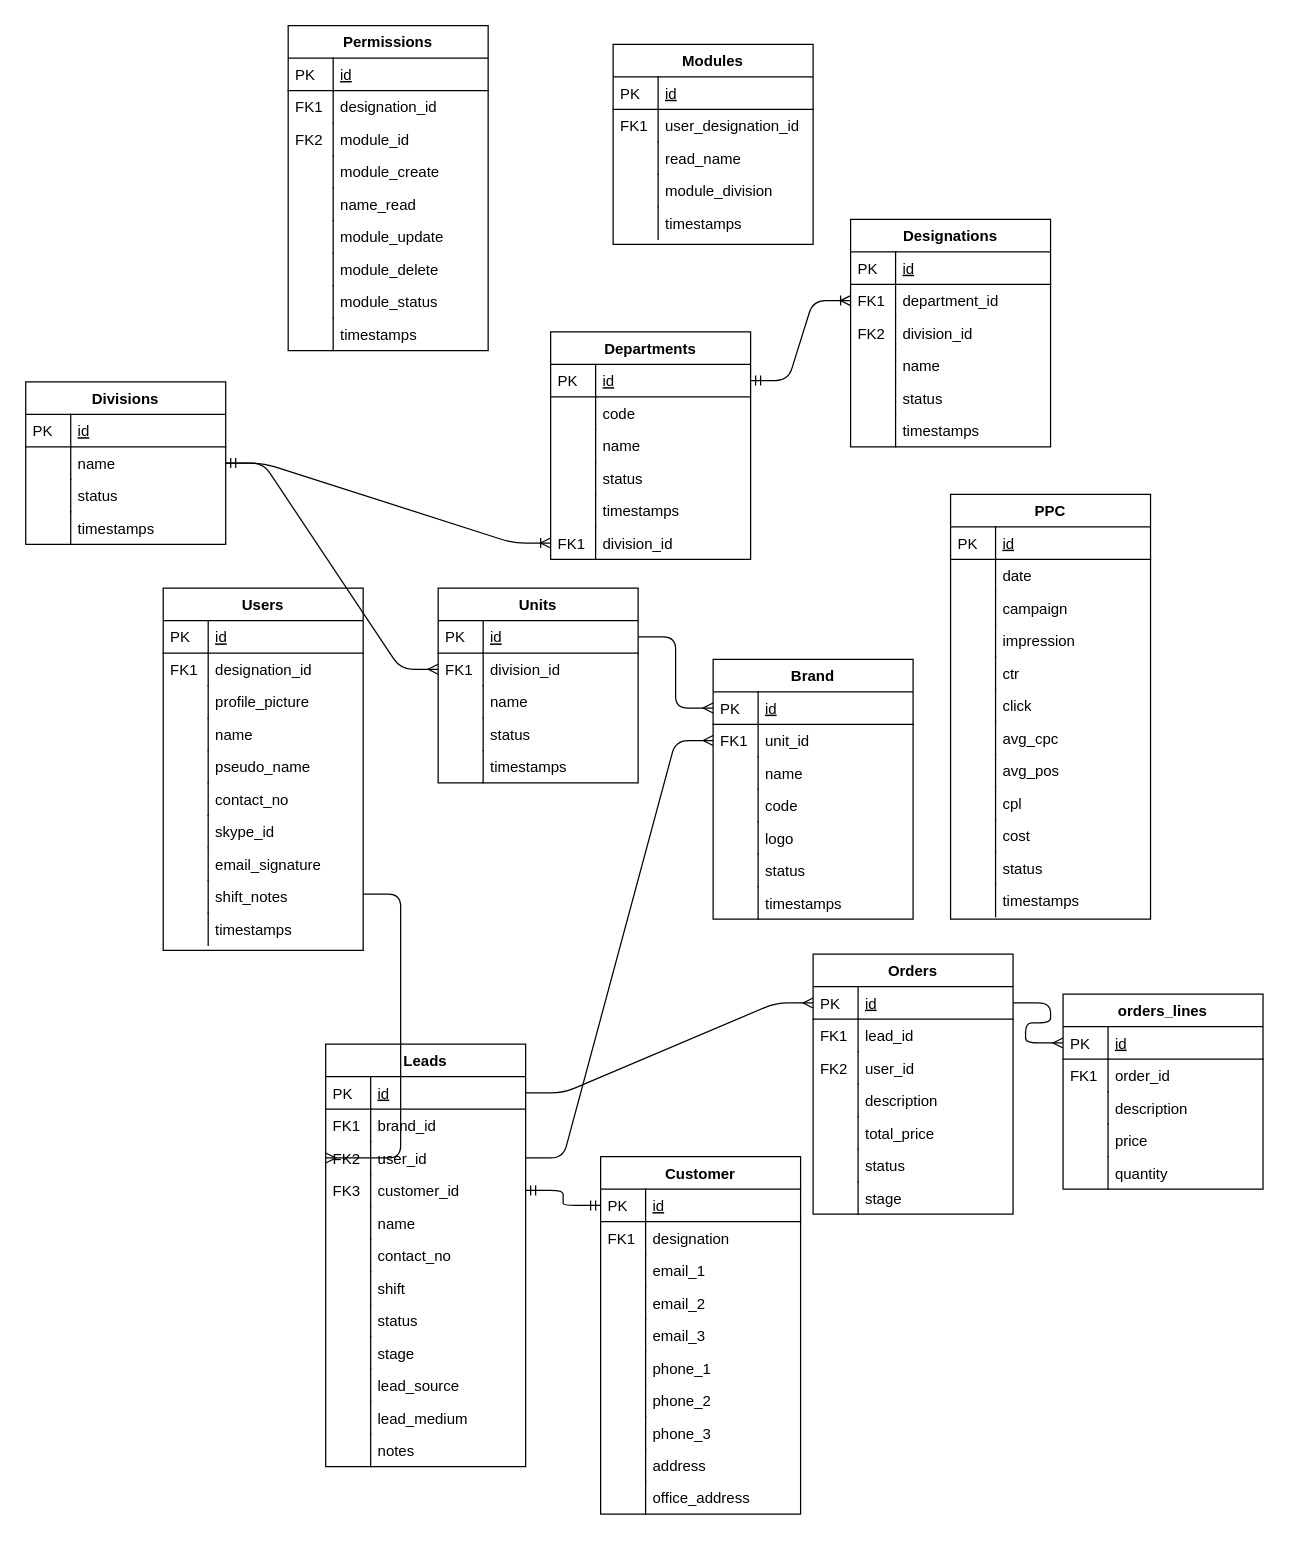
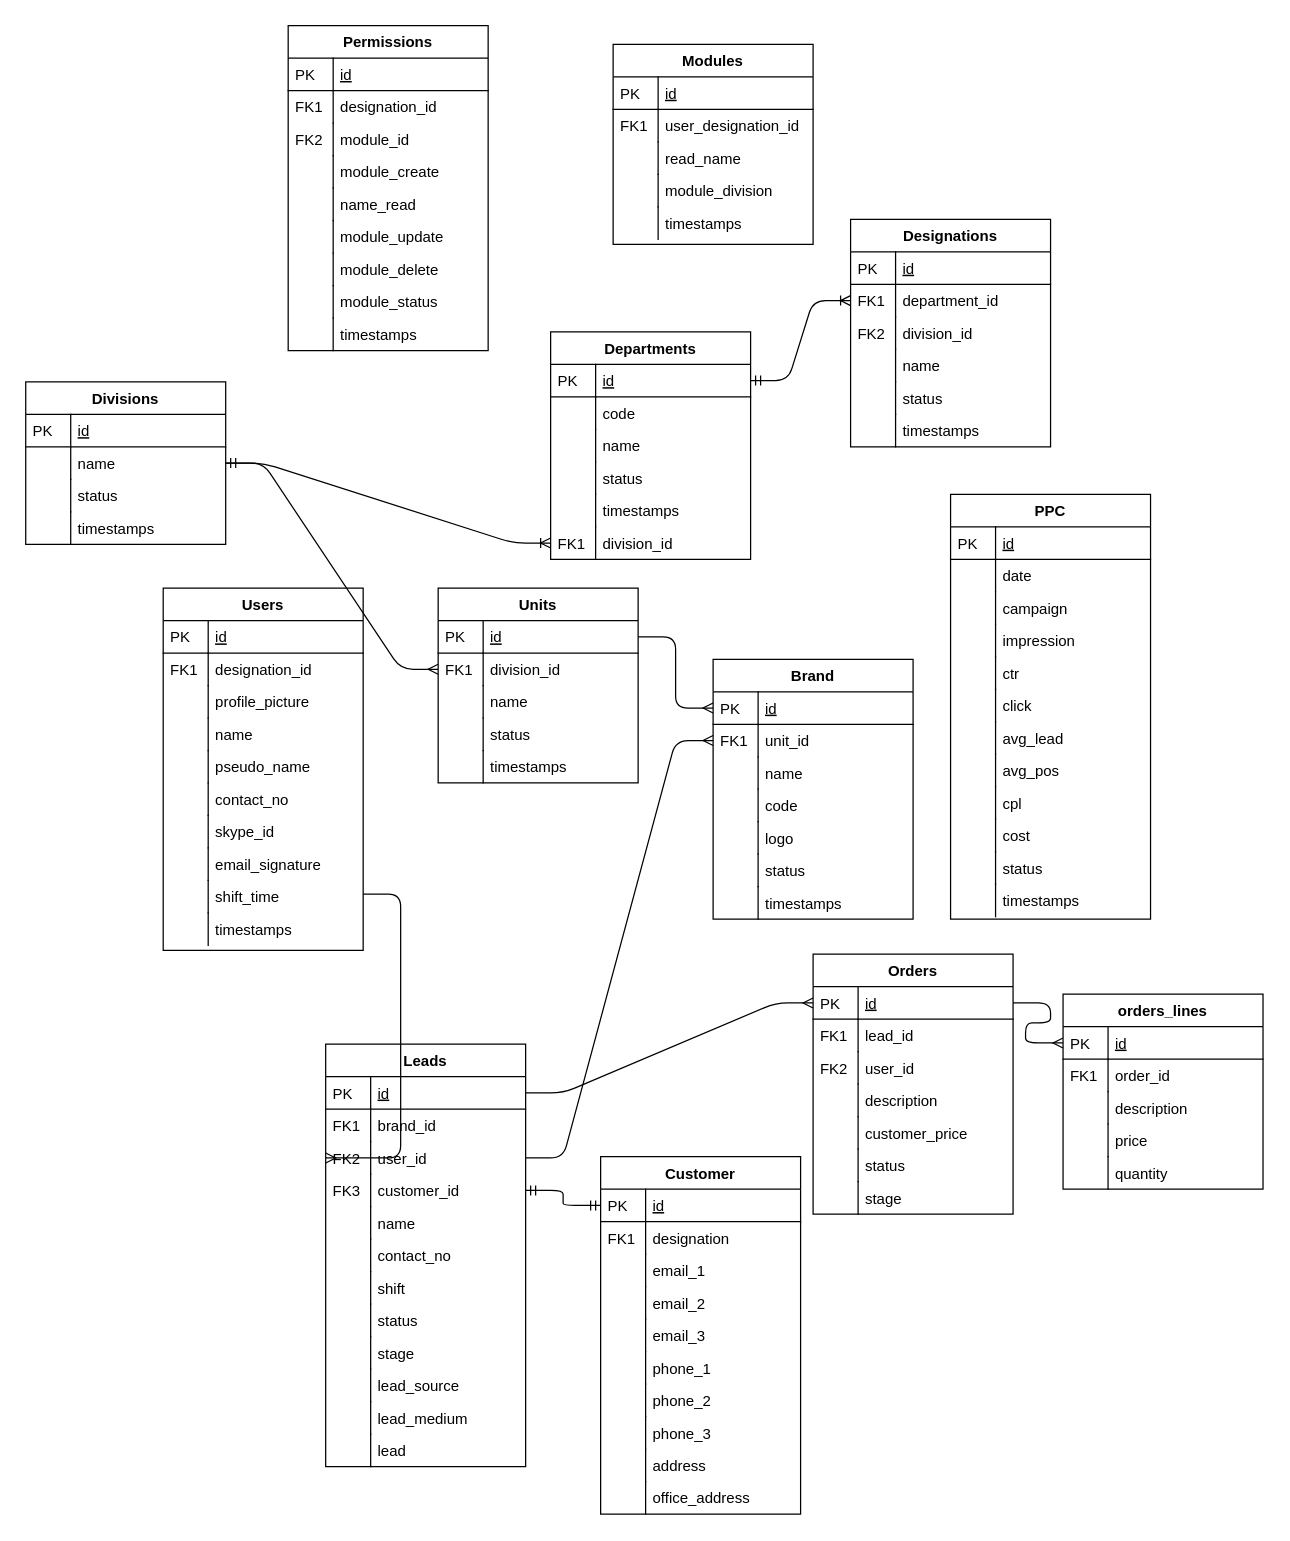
- <mxCell id="101" value="avg_cpc" style="shape=partialRectangle;top=0;left=0;right=0;bottom=0;align=left;verticalAlign=top;fillColor=none;spacingLeft=40;spacingRight=4;overflow=hidden;rotatable=0;points=[[0,0.5],[1,0.5]];portConstraint=eastwest;dropTarget=0;rounded=0;shadow=0;strokeWidth=1;" vertex="1" parent="88"><mxGeometry y="182" width="160" height="26" as="geometry" /></mxCell>
+ <mxCell id="101" value="avg_lead" style="shape=partialRectangle;top=0;left=0;right=0;bottom=0;align=left;verticalAlign=top;fillColor=none;spacingLeft=40;spacingRight=4;overflow=hidden;rotatable=0;points=[[0,0.5],[1,0.5]];portConstraint=eastwest;dropTarget=0;rounded=0;shadow=0;strokeWidth=1;" vertex="1" parent="88"><mxGeometry y="182" width="160" height="26" as="geometry" /></mxCell>
- <mxCell id="54" value="shift_notes" style="shape=partialRectangle;top=0;left=0;right=0;bottom=0;align=left;verticalAlign=top;fillColor=none;spacingLeft=40;spacingRight=4;overflow=hidden;rotatable=0;points=[[0,0.5],[1,0.5]];portConstraint=eastwest;dropTarget=0;rounded=0;shadow=0;strokeWidth=1;" vertex="1" parent="37"><mxGeometry y="234" width="160" height="26" as="geometry" /></mxCell>
+ <mxCell id="54" value="shift_time" style="shape=partialRectangle;top=0;left=0;right=0;bottom=0;align=left;verticalAlign=top;fillColor=none;spacingLeft=40;spacingRight=4;overflow=hidden;rotatable=0;points=[[0,0.5],[1,0.5]];portConstraint=eastwest;dropTarget=0;rounded=0;shadow=0;strokeWidth=1;" vertex="1" parent="37"><mxGeometry y="234" width="160" height="26" as="geometry" /></mxCell>
- <mxCell id="171" value="total_price" style="shape=partialRectangle;top=0;left=0;right=0;bottom=0;align=left;verticalAlign=top;fillColor=none;spacingLeft=40;spacingRight=4;overflow=hidden;rotatable=0;points=[[0,0.5],[1,0.5]];portConstraint=eastwest;dropTarget=0;rounded=0;shadow=0;strokeWidth=1;" vertex="1" parent="162"><mxGeometry y="130" width="160" height="26" as="geometry" /></mxCell>
+ <mxCell id="171" value="customer_price" style="shape=partialRectangle;top=0;left=0;right=0;bottom=0;align=left;verticalAlign=top;fillColor=none;spacingLeft=40;spacingRight=4;overflow=hidden;rotatable=0;points=[[0,0.5],[1,0.5]];portConstraint=eastwest;dropTarget=0;rounded=0;shadow=0;strokeWidth=1;" vertex="1" parent="162"><mxGeometry y="130" width="160" height="26" as="geometry" /></mxCell>
- <mxCell id="136" value="notes" style="shape=partialRectangle;top=0;left=0;right=0;bottom=0;align=left;verticalAlign=top;fillColor=none;spacingLeft=40;spacingRight=4;overflow=hidden;rotatable=0;points=[[0,0.5],[1,0.5]];portConstraint=eastwest;dropTarget=0;rounded=0;shadow=0;strokeWidth=1;" vertex="1" parent="113"><mxGeometry y="312" width="160" height="26" as="geometry" /></mxCell>
+ <mxCell id="136" value="lead" style="shape=partialRectangle;top=0;left=0;right=0;bottom=0;align=left;verticalAlign=top;fillColor=none;spacingLeft=40;spacingRight=4;overflow=hidden;rotatable=0;points=[[0,0.5],[1,0.5]];portConstraint=eastwest;dropTarget=0;rounded=0;shadow=0;strokeWidth=1;" vertex="1" parent="113"><mxGeometry y="312" width="160" height="26" as="geometry" /></mxCell>
